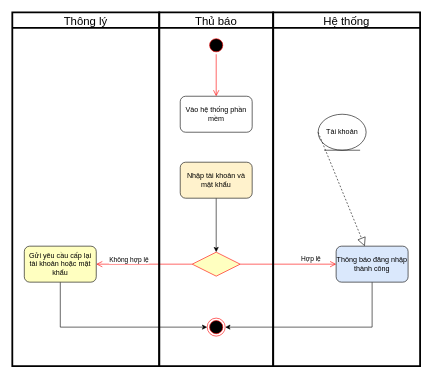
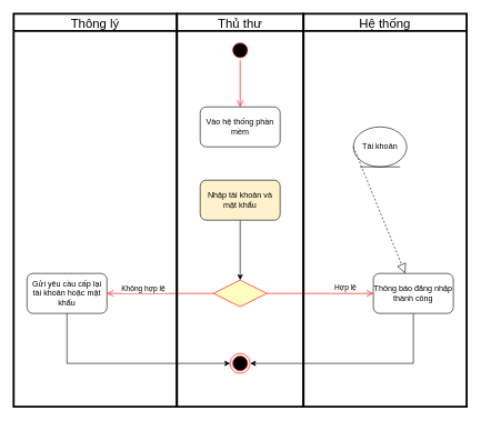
- <mxCell id="17" value="Thủ báo" style="swimlane;fontStyle=0;childLayout=stackLayout;horizontal=1;startSize=26;fillColor=none;horizontalStack=0;resizeParent=1;resizeParentMax=0;resizeLast=0;collapsible=1;marginBottom=0;fontSize=19;strokeWidth=3;" vertex="1" parent="1"><mxGeometry x="265" y="20" width="190" height="590" as="geometry" /></mxCell>
+ <mxCell id="17" value="Thủ thư" style="swimlane;fontStyle=0;childLayout=stackLayout;horizontal=1;startSize=26;fillColor=none;horizontalStack=0;resizeParent=1;resizeParentMax=0;resizeLast=0;collapsible=1;marginBottom=0;fontSize=19;strokeWidth=3;" vertex="1" parent="1"><mxGeometry x="265" y="20" width="190" height="590" as="geometry" /></mxCell>
- <mxCell id="11" value="Gửi yêu cầu cấp lại tài khoản hoặc mật khẩu" style="rounded=1;whiteSpace=wrap;html=1;fillColor=#ffffc0;" vertex="1" parent="1"><mxGeometry x="40" y="410" width="120" height="60" as="geometry" /></mxCell>
+ <mxCell id="11" value="Gửi yêu cầu cấp lại tài khoản hoặc mật khẩu" style="rounded=1;whiteSpace=wrap;html=1;" vertex="1" parent="1"><mxGeometry x="40" y="410" width="120" height="60" as="geometry" /></mxCell>
- <mxCell id="13" value="Thông báo đăng nhập thành công" style="rounded=1;whiteSpace=wrap;html=1;fillColor=#dae8fc;" vertex="1" parent="1"><mxGeometry x="560" y="410" width="120" height="60" as="geometry" /></mxCell>
+ <mxCell id="13" value="Thông báo đăng nhập thành công" style="rounded=1;whiteSpace=wrap;html=1;" vertex="1" parent="1"><mxGeometry x="560" y="410" width="120" height="60" as="geometry" /></mxCell>
